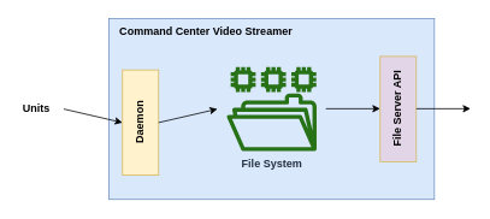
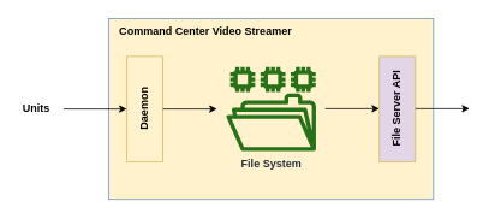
- <mxCell id="2" value="&lt;b&gt;Command Center Video Streamer&lt;/b&gt;" style="rounded=0;whiteSpace=wrap;html=1;fillColor=#dae8fc;strokeColor=#6c8ebf;align=left;spacingLeft=10;verticalAlign=top;" vertex="1" parent="1"><mxGeometry x="120" y="20" width="360" height="200" as="geometry" /></mxCell>
+ <mxCell id="2" value="&lt;b&gt;Command Center Video Streamer&lt;/b&gt;" style="rounded=0;whiteSpace=wrap;html=1;fillColor=#fff2cc;strokeColor=#6c8ebf;align=left;spacingLeft=10;verticalAlign=top;" vertex="1" parent="1"><mxGeometry x="120" y="20" width="360" height="200" as="geometry" /></mxCell>
- <mxCell id="5" value="&lt;b&gt;Daemon&lt;br&gt;&lt;/b&gt;" style="rounded=0;whiteSpace=wrap;html=1;verticalAlign=middle;horizontal=0;fillColor=#fff2cc;strokeColor=#d6b656;" vertex="1" parent="1"><mxGeometry x="135" y="76.75" width="40" height="116.5" as="geometry" /></mxCell>
+ <mxCell id="5" value="&lt;b&gt;Daemon&lt;br&gt;&lt;/b&gt;" style="rounded=0;whiteSpace=wrap;html=1;verticalAlign=middle;horizontal=0;fillColor=#fff2cc;strokeColor=#d6b656;" vertex="1" parent="1"><mxGeometry x="140" y="61.75" width="40" height="116.5" as="geometry" /></mxCell>
